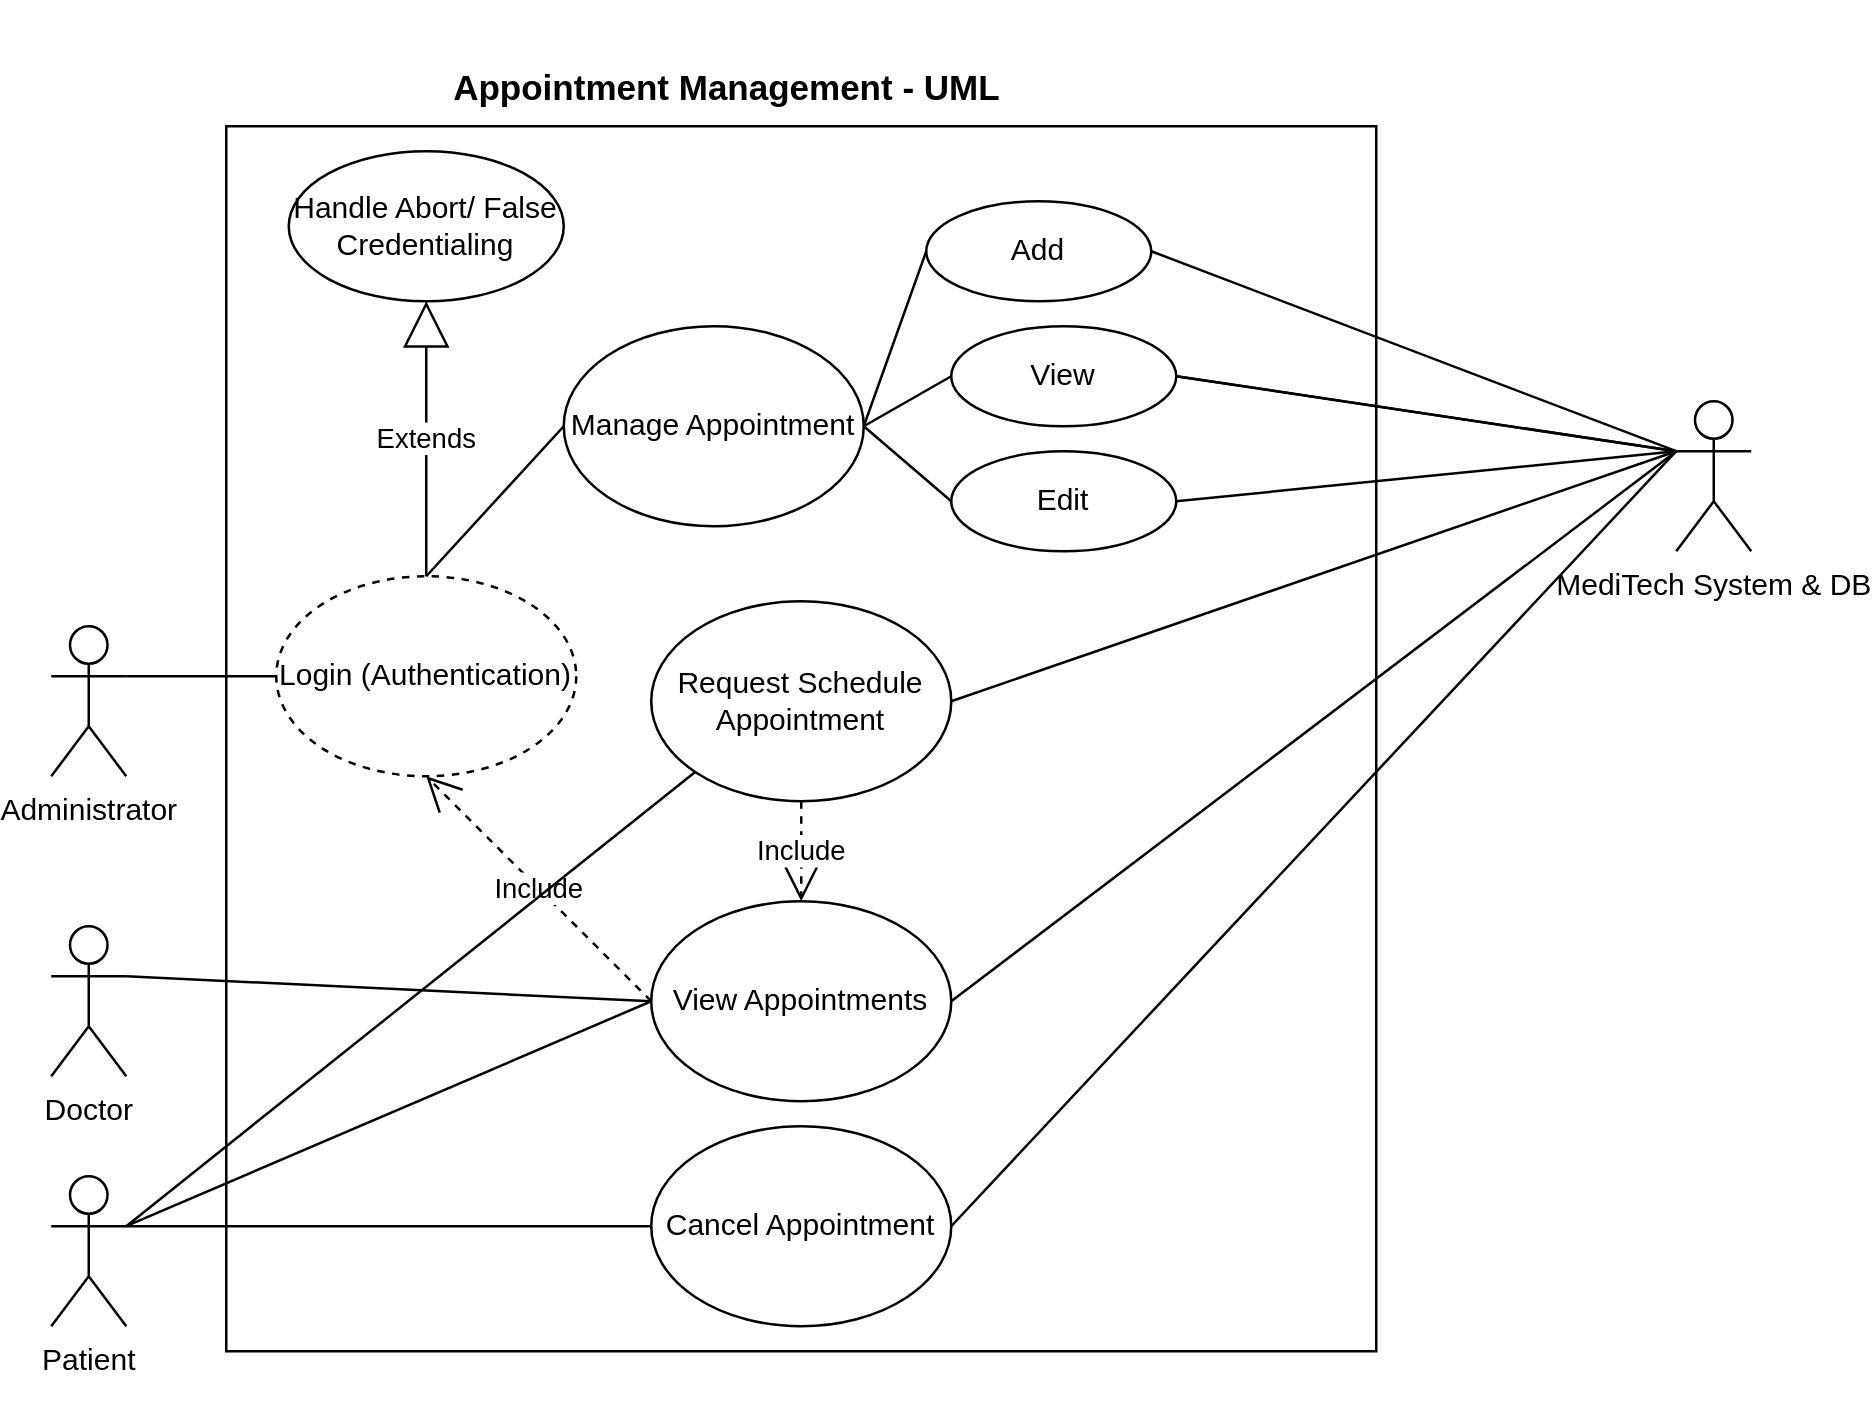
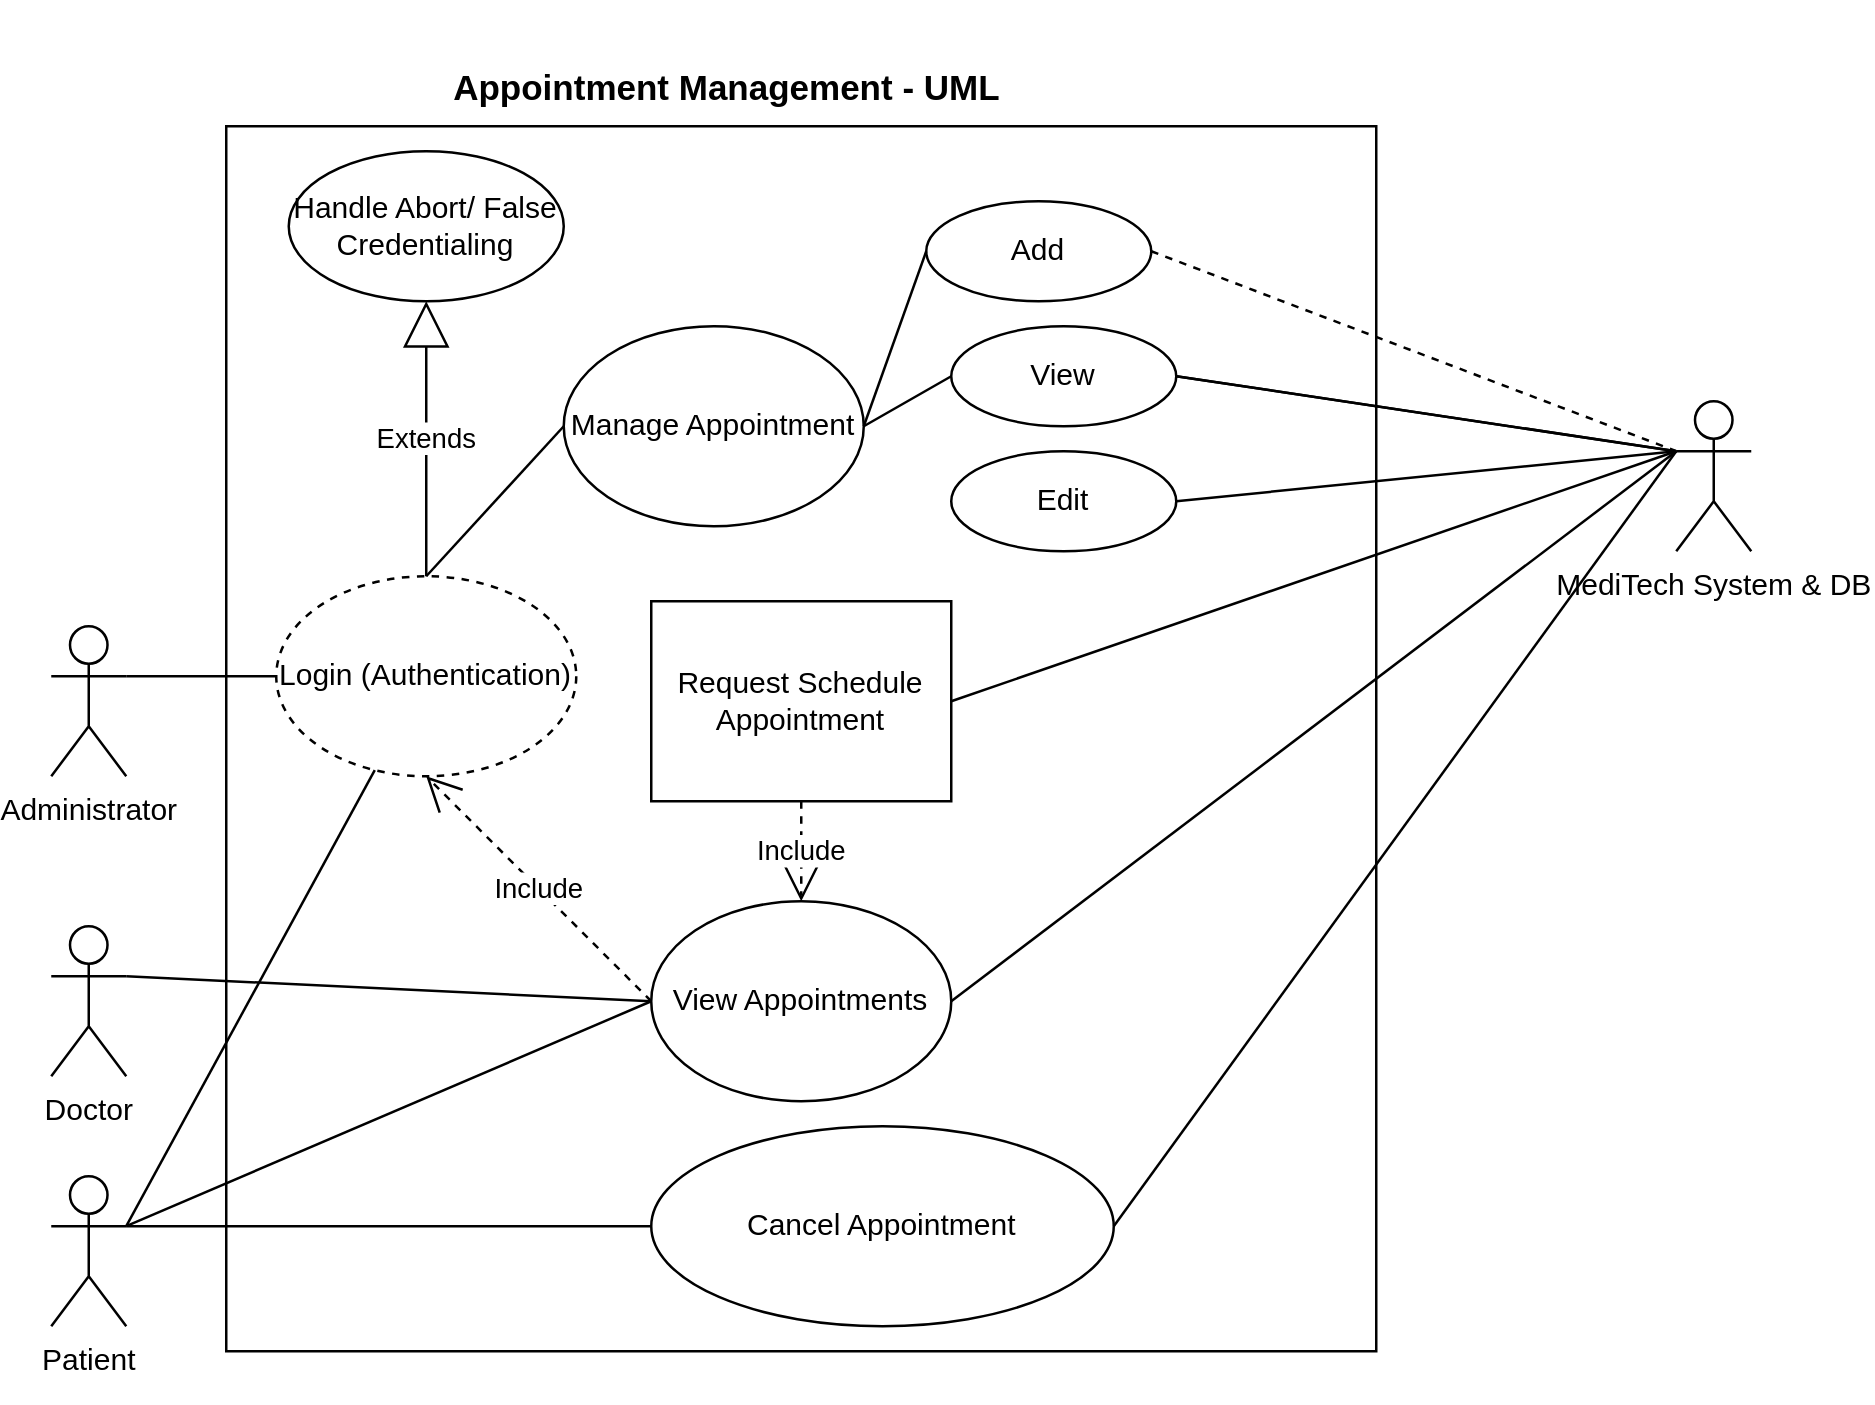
- <mxCell id="20" value="" style="endArrow=none;html=1;rounded=0;exitX=1;exitY=0.5;exitDx=0;exitDy=0;entryX=0;entryY=0.333;entryDx=0;entryDy=0;entryPerimeter=0;" edge="1" parent="1" source="15" target="12"><mxGeometry width="50" height="50" relative="1" as="geometry"><mxPoint x="370" y="300" as="sourcePoint" /><mxPoint x="420" y="250" as="targetPoint" /></mxGeometry></mxCell>
+ <mxCell id="20" value="" style="endArrow=none;html=1;rounded=0;exitX=1;exitY=0.5;exitDx=0;exitDy=0;entryX=0;entryY=0.333;entryDx=0;entryDy=0;entryPerimeter=0;dashed=1;" edge="1" parent="1" source="15" target="12"><mxGeometry width="50" height="50" relative="1" as="geometry"><mxPoint x="370" y="300" as="sourcePoint" /><mxPoint x="420" y="250" as="targetPoint" /></mxGeometry></mxCell>
- <mxCell id="19" value="" style="endArrow=none;html=1;rounded=0;exitX=1;exitY=0.5;exitDx=0;exitDy=0;entryX=0;entryY=0.5;entryDx=0;entryDy=0;" edge="1" parent="1" source="4" target="16"><mxGeometry width="50" height="50" relative="1" as="geometry"><mxPoint x="370" y="300" as="sourcePoint" /><mxPoint x="420" y="250" as="targetPoint" /></mxGeometry></mxCell>
- <mxCell id="33" value="Request Schedule Appointment" style="ellipse;whiteSpace=wrap;html=1;" vertex="1" parent="1"><mxGeometry x="260" y="240" width="120" height="80" as="geometry" /></mxCell>
+ <mxCell id="33" value="Request Schedule Appointment" style="whiteSpace=wrap;html=1;rounded=0;" vertex="1" parent="1"><mxGeometry x="260" y="240" width="120" height="80" as="geometry" /></mxCell>
- <mxCell id="34" value="" style="endArrow=none;html=1;rounded=0;exitX=1;exitY=0.333;exitDx=0;exitDy=0;exitPerimeter=0;entryX=0;entryY=1;entryDx=0;entryDy=0;" edge="1" parent="1" source="26" target="33"><mxGeometry width="50" height="50" relative="1" as="geometry"><mxPoint x="370" y="360" as="sourcePoint" /><mxPoint x="420" y="310" as="targetPoint" /></mxGeometry></mxCell>
+ <mxCell id="34" value="" style="endArrow=none;html=1;rounded=0;exitX=1;exitY=0.333;exitDx=0;exitDy=0;exitPerimeter=0;" edge="1" parent="1" source="26" target="8"><mxGeometry width="50" height="50" relative="1" as="geometry"><mxPoint x="370" y="360" as="sourcePoint" /><mxPoint x="420" y="310" as="targetPoint" /></mxGeometry></mxCell>
- <mxCell id="5" value="Cancel Appointment" style="ellipse;whiteSpace=wrap;html=1;" vertex="1" parent="1"><mxGeometry x="260" y="450" width="120" height="80" as="geometry" /></mxCell>
+ <mxCell id="5" value="Cancel Appointment" style="ellipse;whiteSpace=wrap;html=1;" vertex="1" parent="1"><mxGeometry x="260" y="450" width="185" height="80" as="geometry" /></mxCell>
